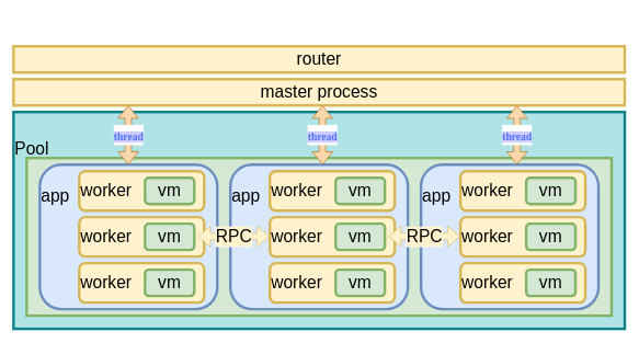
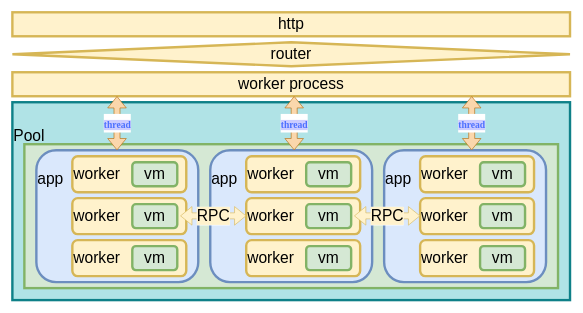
+ <mxCell id="3" value="http" style="rounded=0;whiteSpace=wrap;html=1;fontSize=26;strokeWidth=4;fillColor=#fff2cc;strokeColor=#d6b656;" vertex="1" parent="1"><mxGeometry x="20" y="20" width="930" height="40" as="geometry" /></mxCell>
- <mxCell id="26" value="router" style="rounded=0;whiteSpace=wrap;html=1;fontSize=26;strokeWidth=4;fillColor=#fff2cc;strokeColor=#d6b656;" vertex="1" parent="1"><mxGeometry x="20" y="70" width="930" height="40" as="geometry" /></mxCell>
+ <mxCell id="26" value="router" style="rhombus;whiteSpace=wrap;html=1;fontSize=26;strokeWidth=4;fillColor=#fff2cc;strokeColor=#d6b656;" vertex="1" parent="1"><mxGeometry x="20" y="70" width="930" height="40" as="geometry" /></mxCell>
- <mxCell id="29" value="master process" style="rounded=0;whiteSpace=wrap;html=1;fontSize=26;strokeWidth=4;fillColor=#fff2cc;strokeColor=#d6b656;" vertex="1" parent="1"><mxGeometry x="20" y="120" width="930" height="40" as="geometry" /></mxCell>
+ <mxCell id="29" value="worker process" style="rounded=0;whiteSpace=wrap;html=1;fontSize=26;strokeWidth=4;fillColor=#fff2cc;strokeColor=#d6b656;" vertex="1" parent="1"><mxGeometry x="20" y="120" width="930" height="40" as="geometry" /></mxCell>
